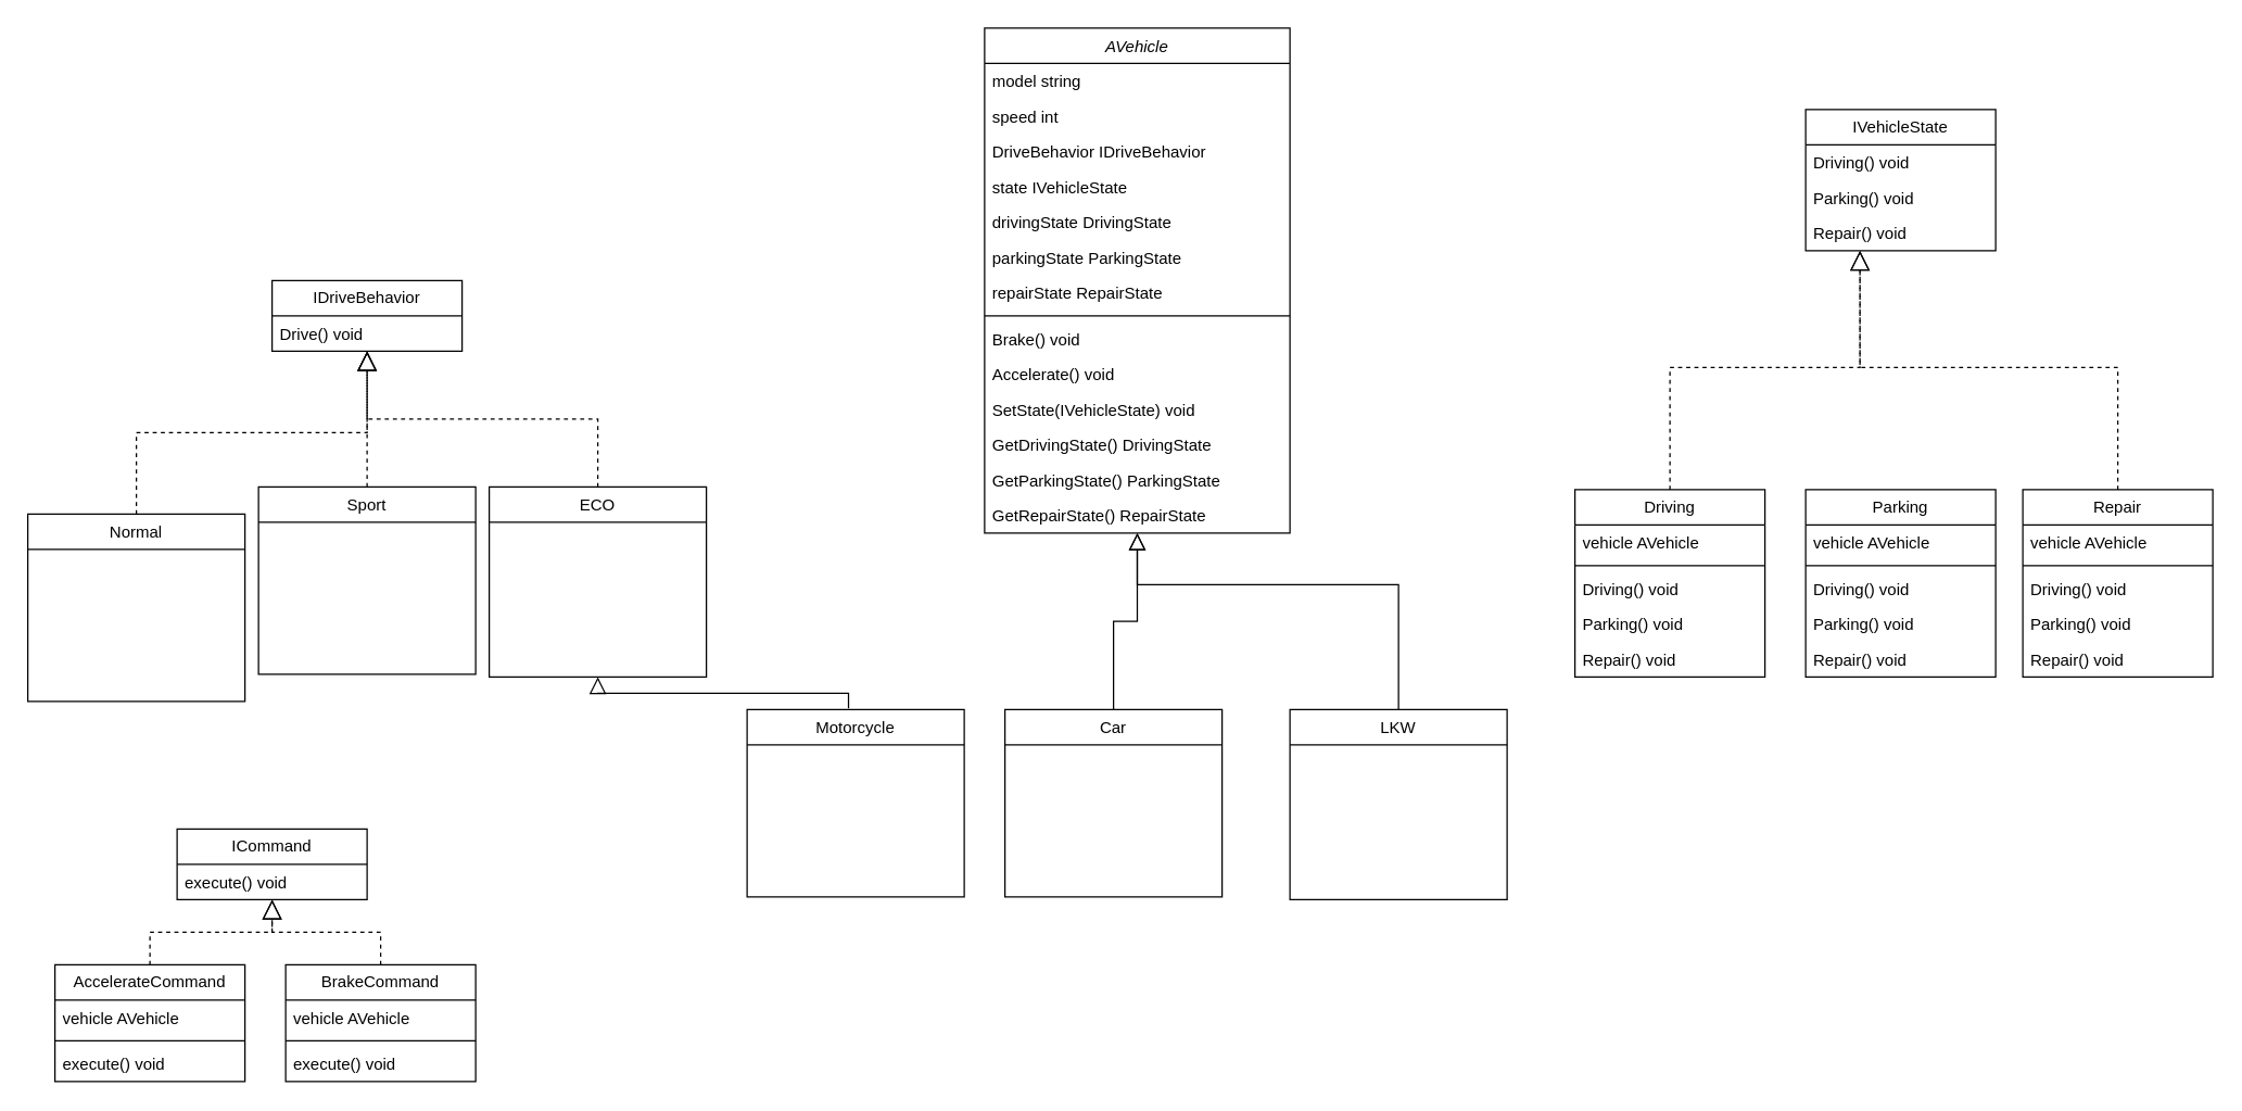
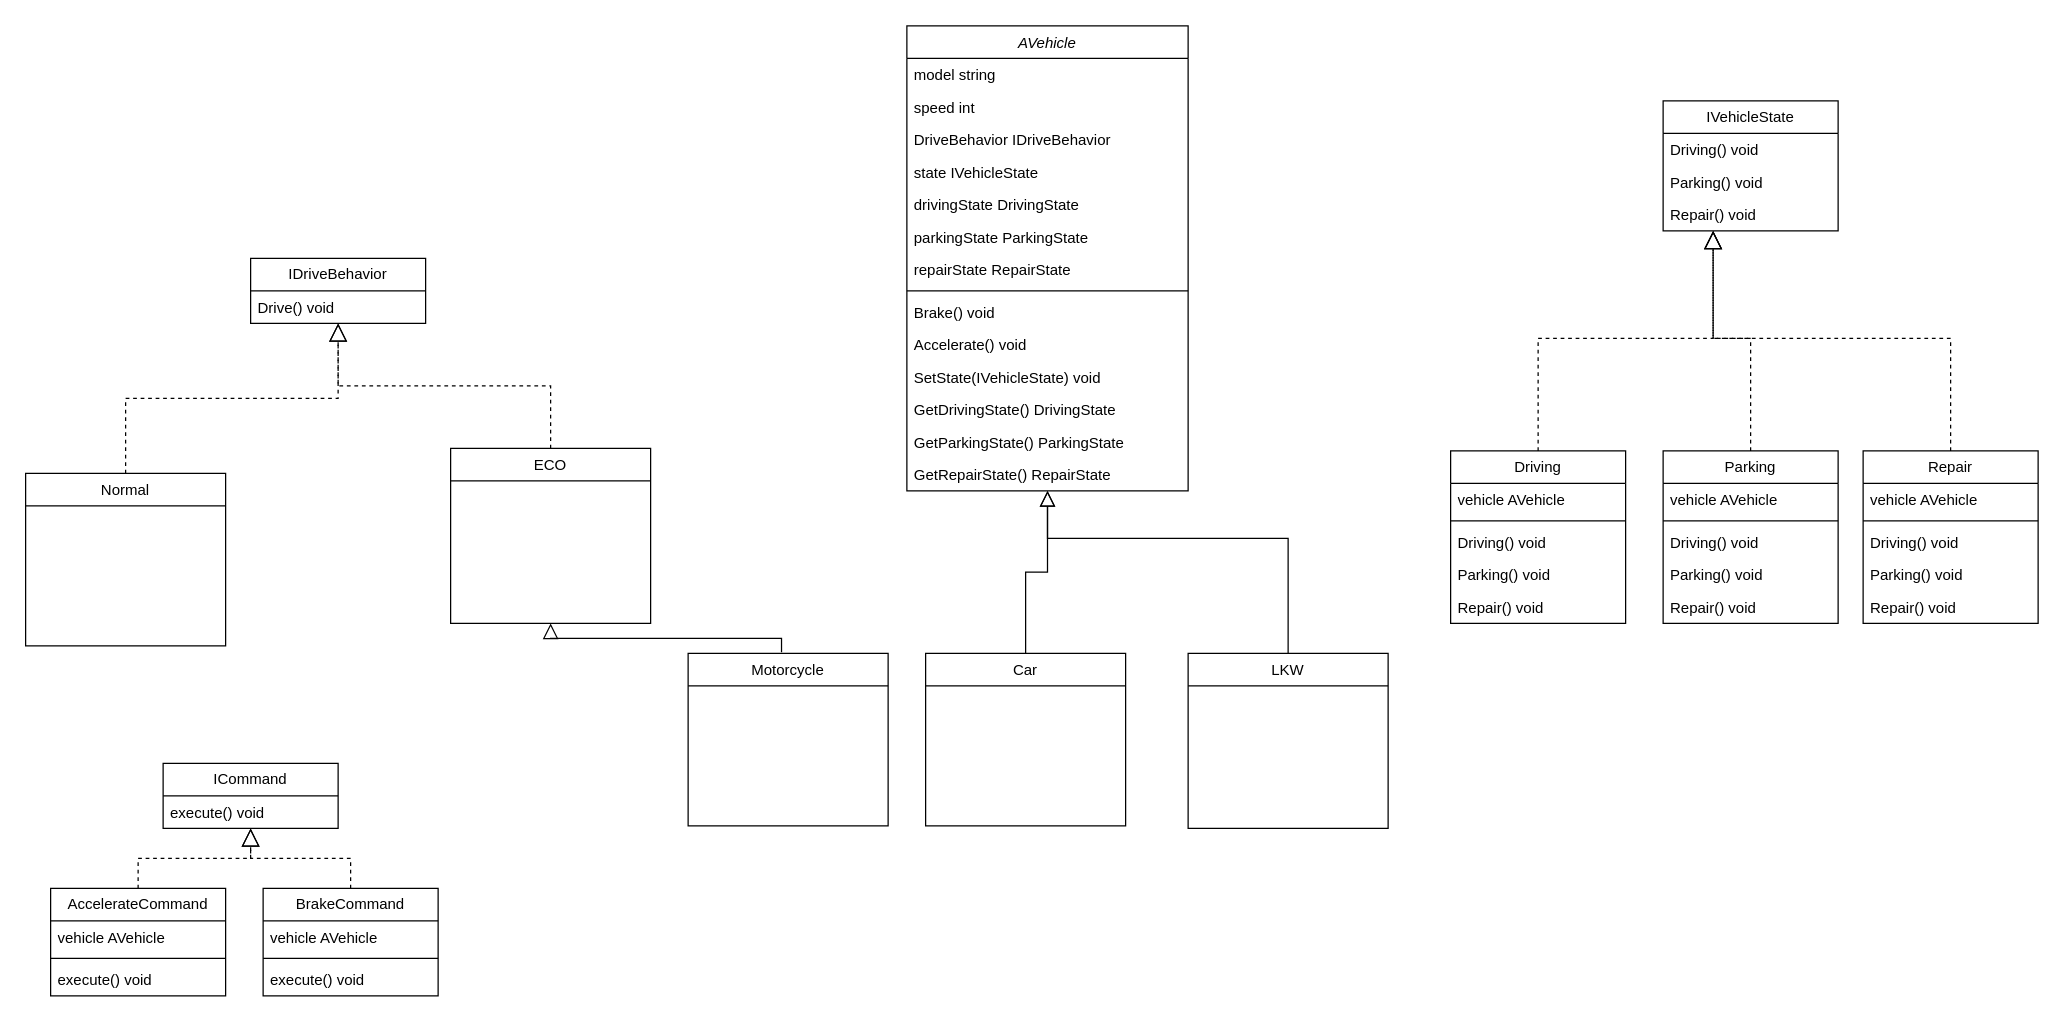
+ <mxCell id="54" value="" style="endArrow=block;dashed=1;endFill=0;endSize=12;html=1;rounded=0;edgeStyle=orthogonalEdgeStyle;" edge="1" parent="1" source="41" target="31"><mxGeometry width="160" relative="1" as="geometry"><mxPoint x="1240" y="370" as="sourcePoint" /><mxPoint x="1380" y="194" as="targetPoint" /><Array as="points"><mxPoint x="1400" y="270" /><mxPoint x="1370" y="270" /></Array></mxGeometry></mxCell>
- <mxCell id="29" value="" style="endArrow=block;dashed=1;endFill=0;endSize=12;html=1;rounded=0;exitX=0.5;exitY=0;exitDx=0;exitDy=0;edgeStyle=orthogonalEdgeStyle;" edge="1" parent="1" source="25" target="22"><mxGeometry width="160" relative="1" as="geometry"><mxPoint x="280" y="560" as="sourcePoint" /><mxPoint x="430" y="422" as="targetPoint" /></mxGeometry></mxCell>
- <mxCell id="25" value="Sport" style="swimlane;fontStyle=0;align=center;verticalAlign=top;childLayout=stackLayout;horizontal=1;startSize=26;horizontalStack=0;resizeParent=1;resizeLast=0;collapsible=1;marginBottom=0;rounded=0;shadow=0;strokeWidth=1;" vertex="1" parent="1"><mxGeometry x="190" y="358" width="160" height="138" as="geometry"><mxRectangle x="130" y="380" width="160" height="26" as="alternateBounds" /></mxGeometry></mxCell>
